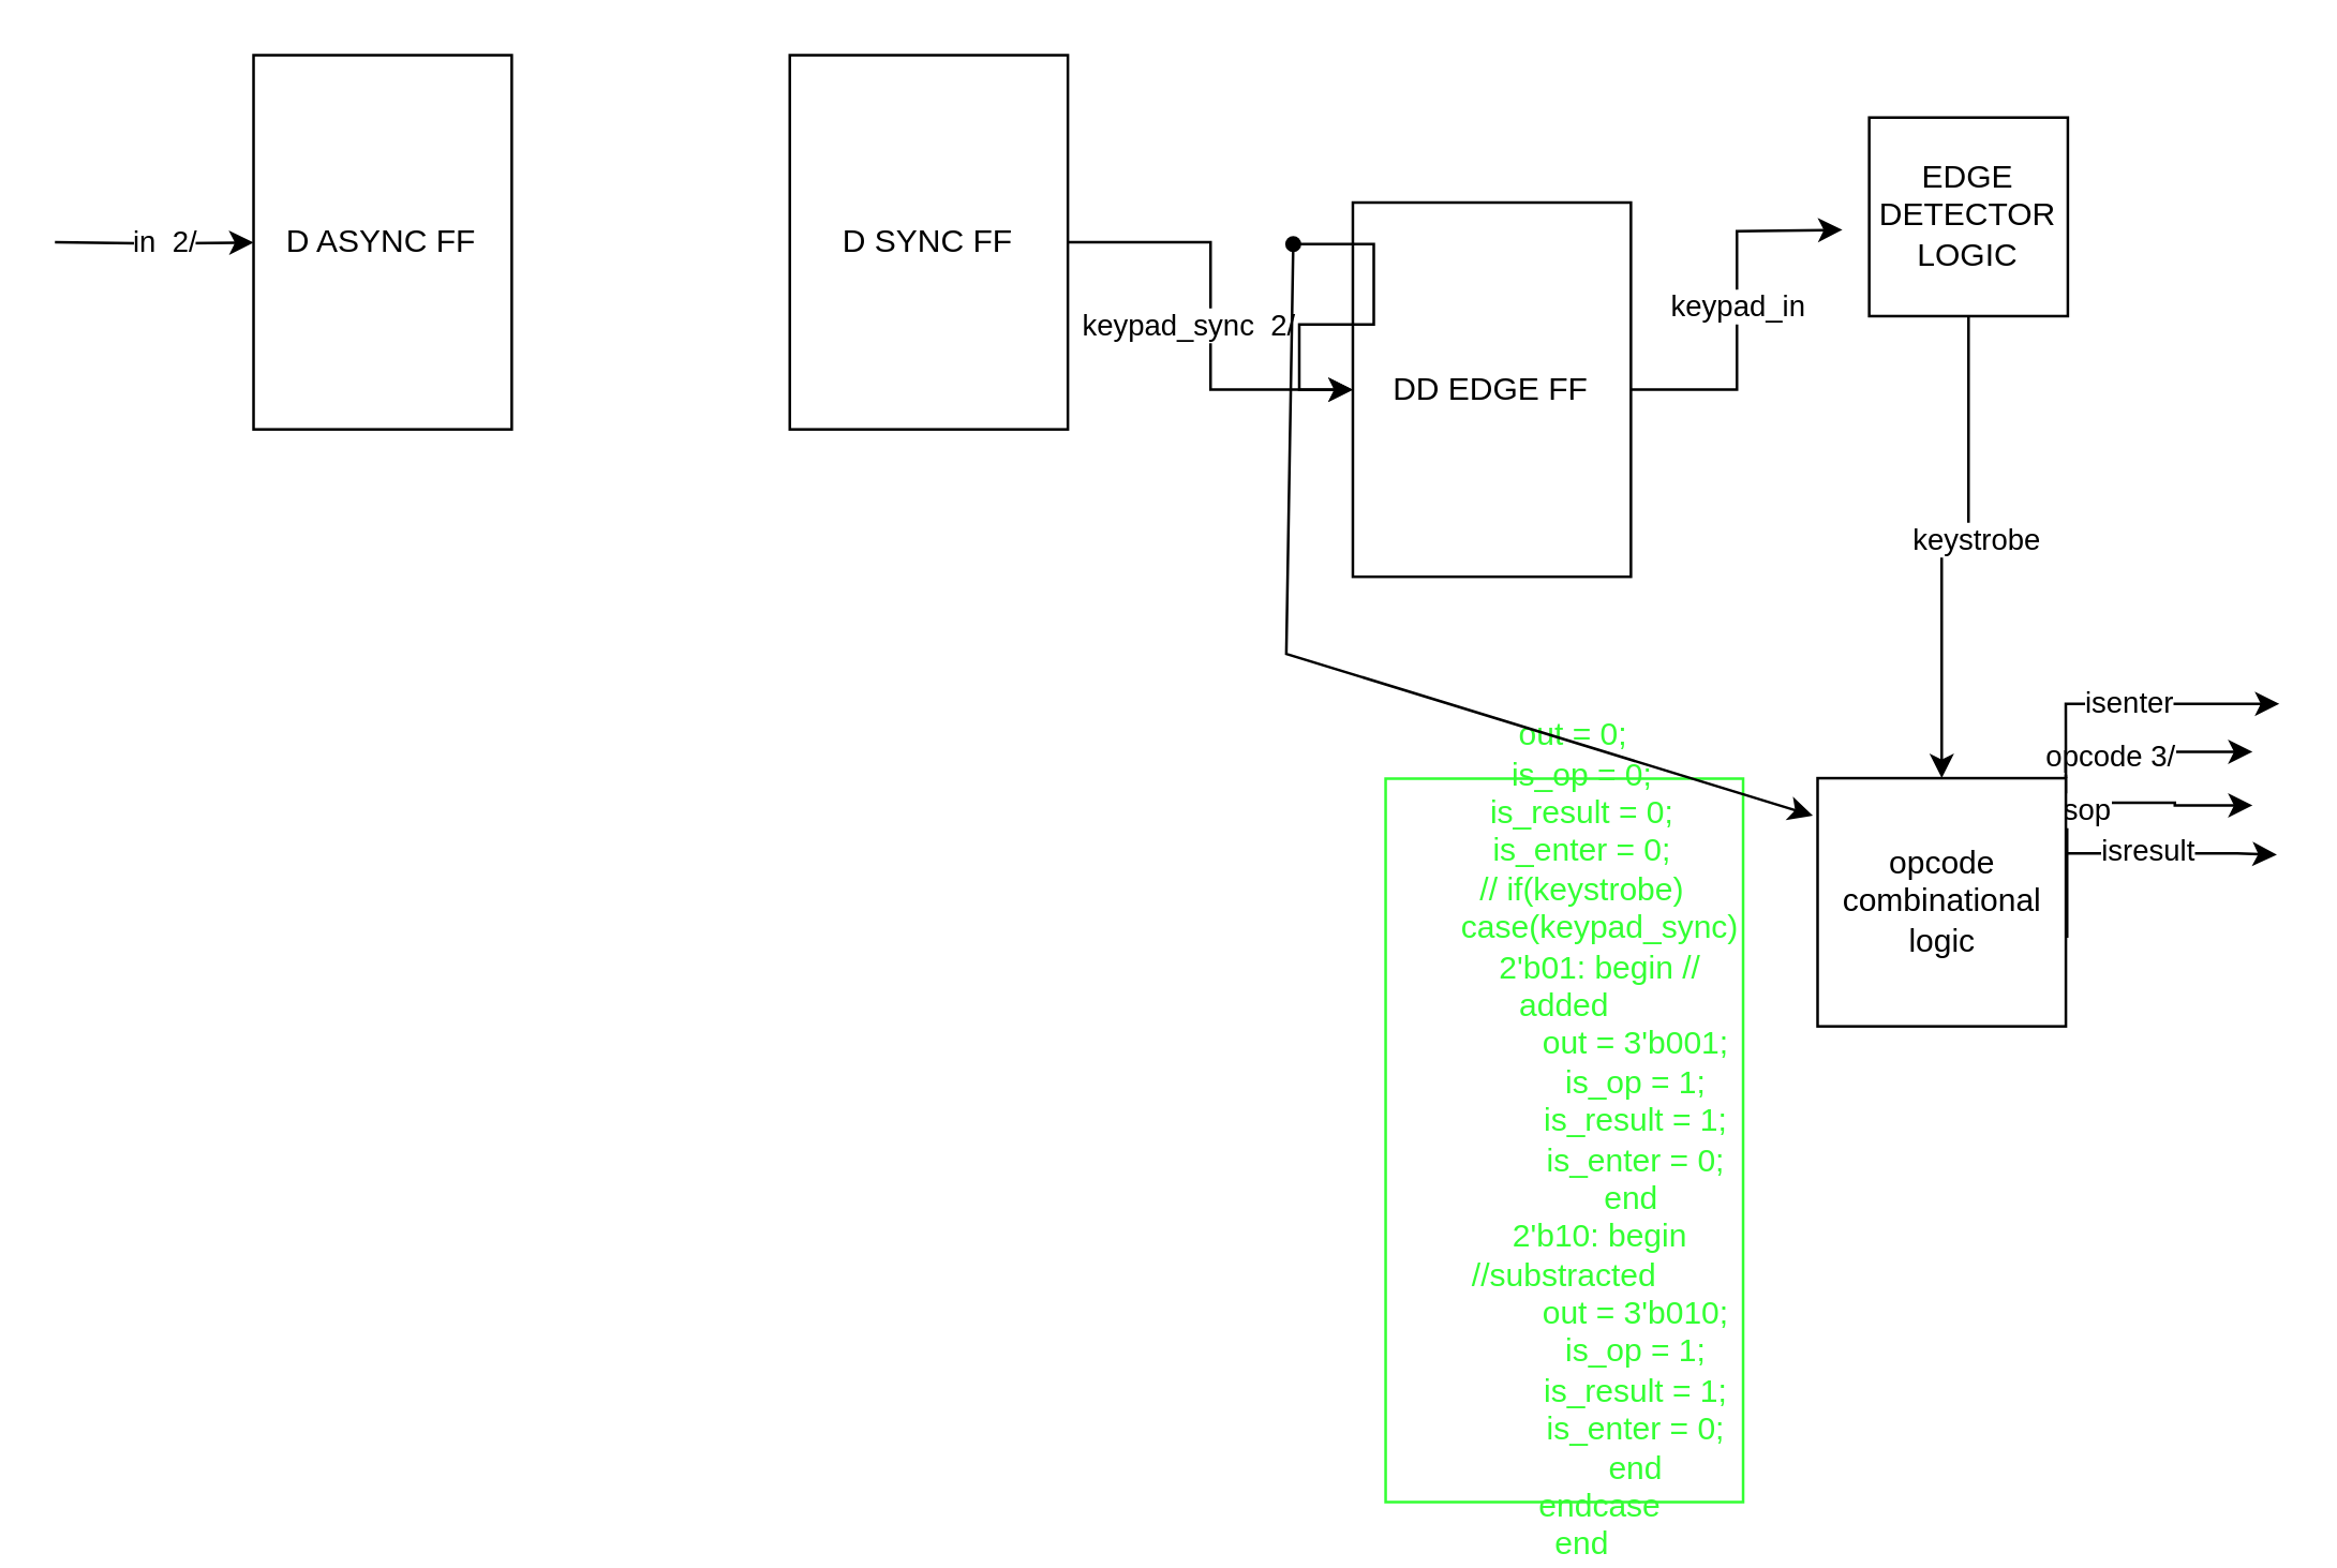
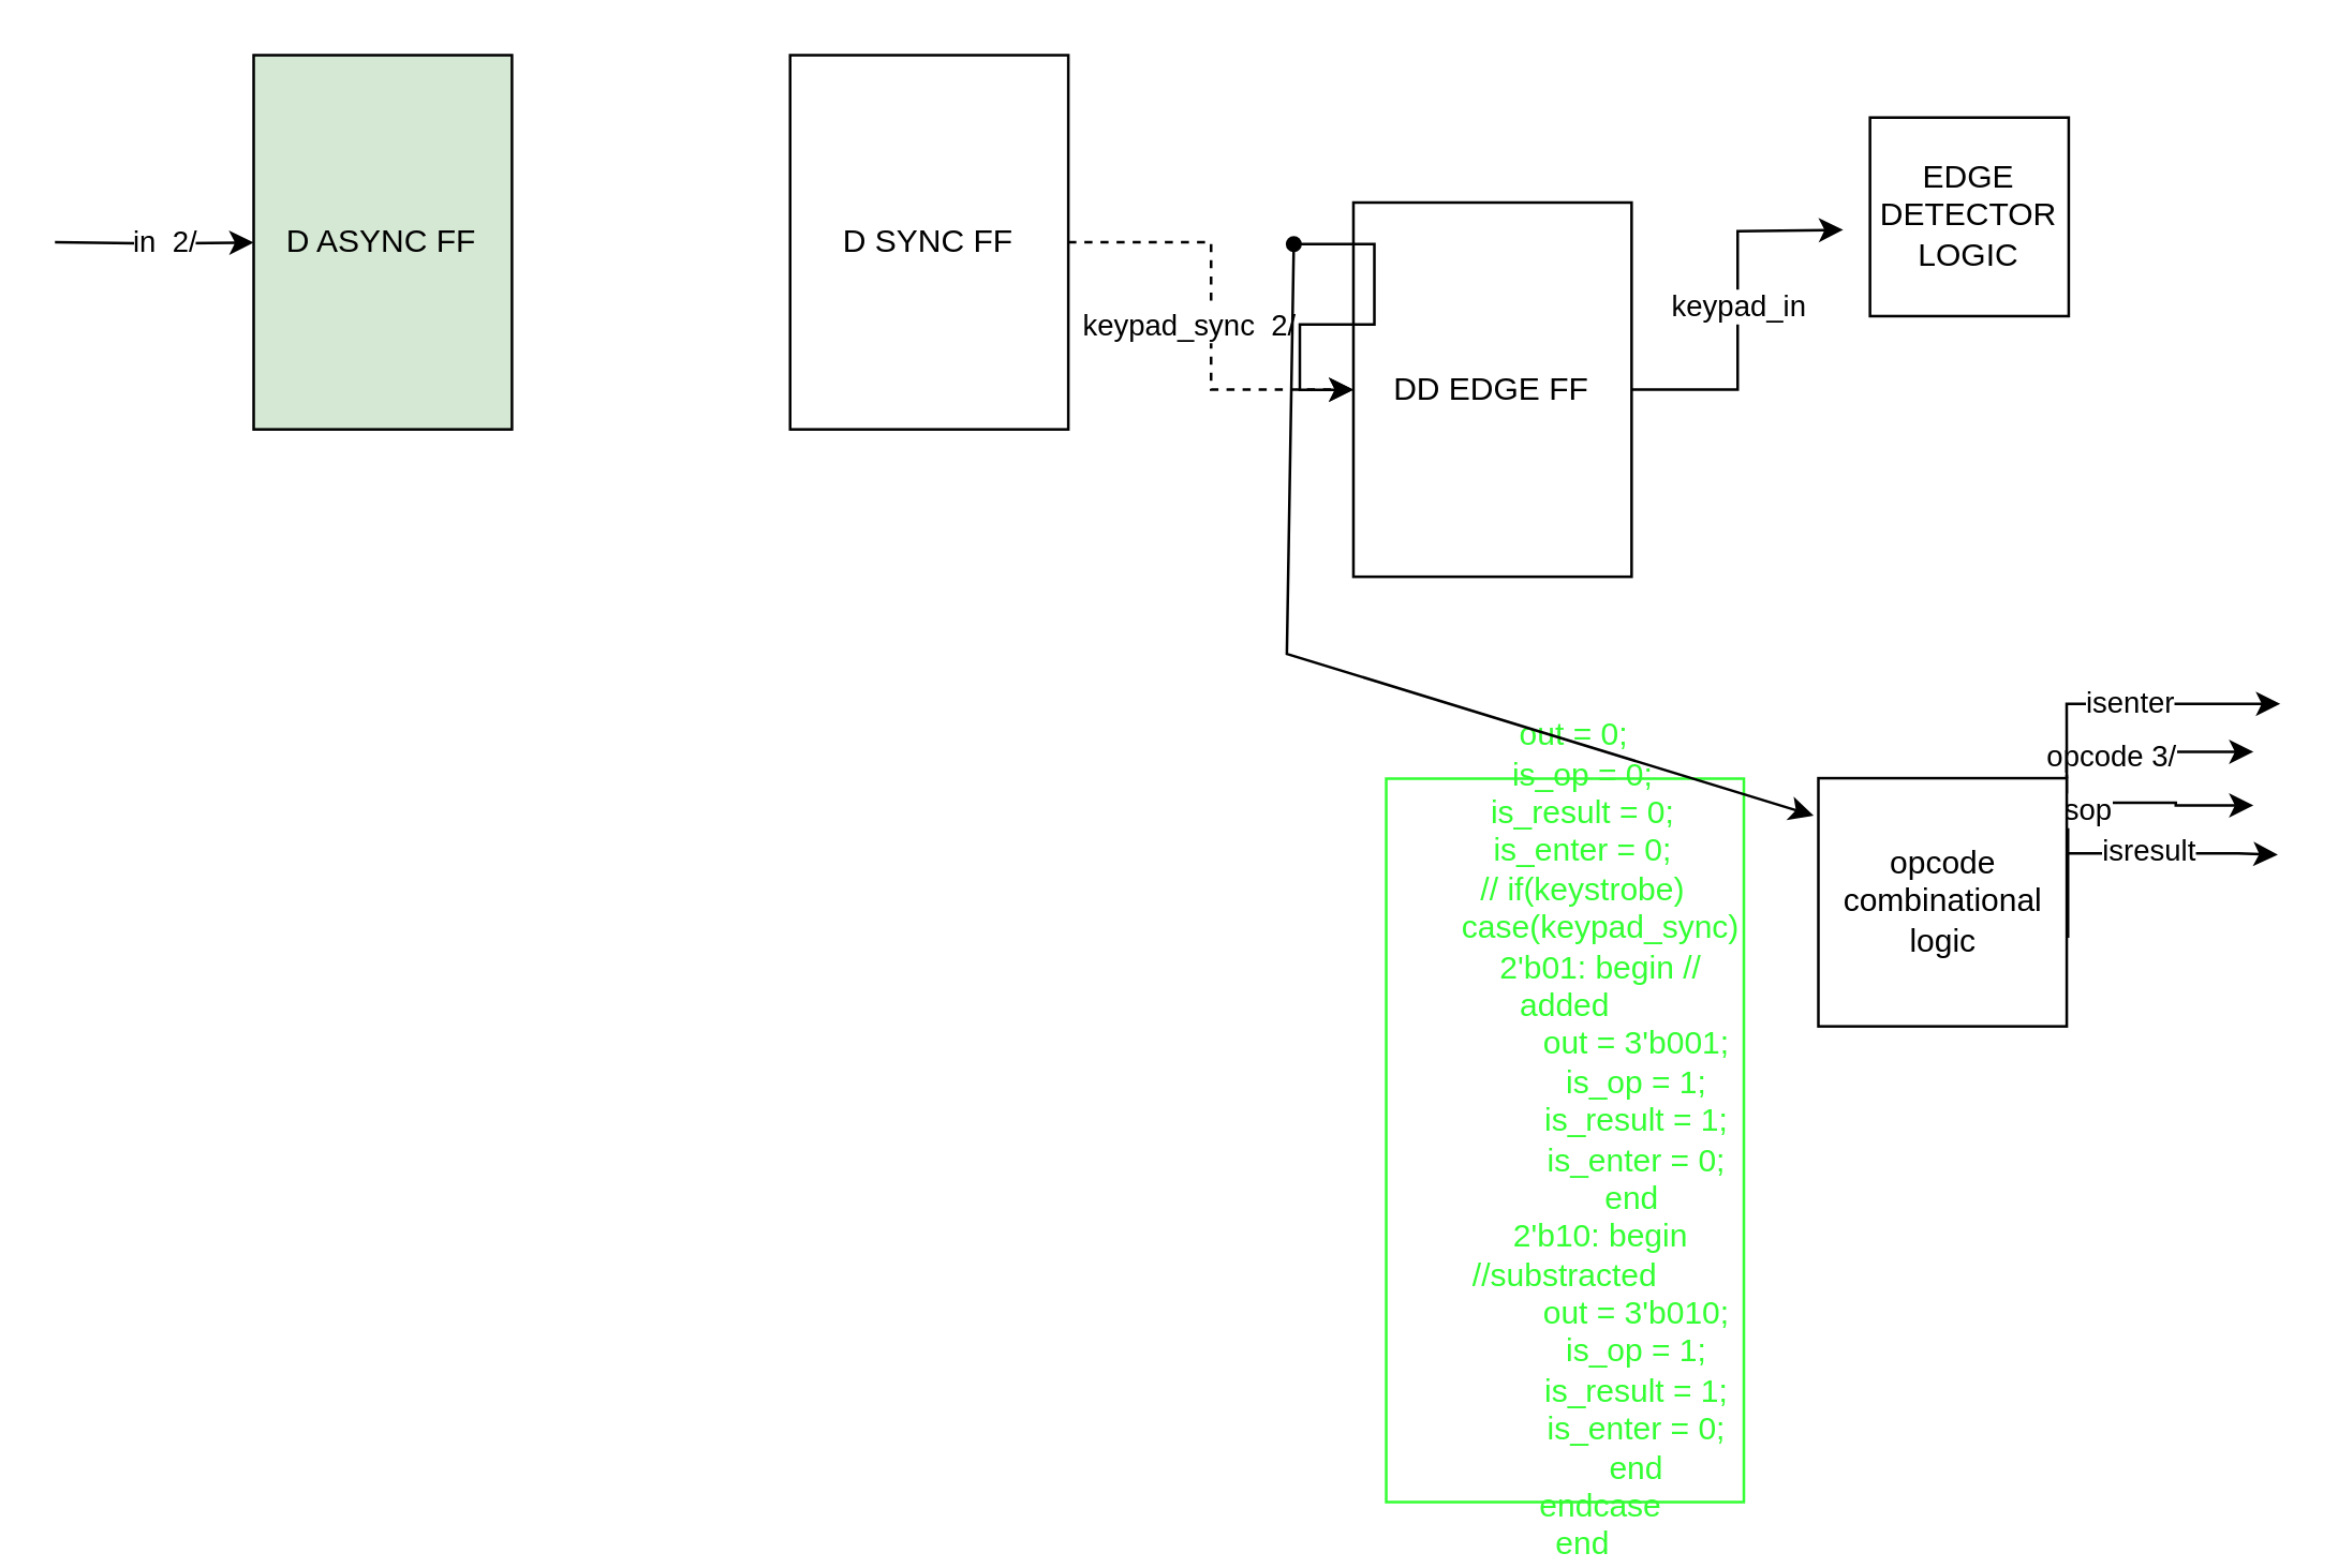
- <mxCell id="5" value="D ASYNC FF" style="rounded=0;whiteSpace=wrap;html=1;" vertex="1" parent="2"><mxGeometry x="74.107" width="96.339" height="139.655" as="geometry" /></mxCell>
+ <mxCell id="5" value="D ASYNC FF" style="rounded=0;whiteSpace=wrap;html=1;fillColor=#d5e8d4;" vertex="1" parent="2"><mxGeometry x="74.107" width="96.339" height="139.655" as="geometry" /></mxCell>
- <mxCell id="10" style="edgeStyle=orthogonalEdgeStyle;rounded=0;orthogonalLoop=1;jettySize=auto;html=1;exitX=1;exitY=0.5;exitDx=0;exitDy=0;entryX=0;entryY=0.5;entryDx=0;entryDy=0;" edge="1" parent="2" source="6" target="9"><mxGeometry relative="1" as="geometry" /></mxCell>
+ <mxCell id="10" style="edgeStyle=orthogonalEdgeStyle;rounded=0;orthogonalLoop=1;jettySize=auto;html=1;exitX=1;exitY=0.5;exitDx=0;exitDy=0;entryX=0;entryY=0.5;entryDx=0;entryDy=0;dashed=1;" edge="1" parent="2" source="6" target="9"><mxGeometry relative="1" as="geometry" /></mxCell>
- <mxCell id="22" style="edgeStyle=orthogonalEdgeStyle;rounded=0;orthogonalLoop=1;jettySize=auto;html=1;exitX=0.5;exitY=1;exitDx=0;exitDy=0;entryX=0.5;entryY=0;entryDx=0;entryDy=0;" edge="1" parent="2" source="24" target="21"><mxGeometry relative="1" as="geometry" /></mxCell>
- <mxCell id="23" value="keystrobe" style="edgeLabel;html=1;align=center;verticalAlign=middle;resizable=0;points=[];" connectable="0" vertex="1" parent="22"><mxGeometry x="-0.09" y="2" relative="1" as="geometry"><mxPoint as="offset" /></mxGeometry></mxCell>
